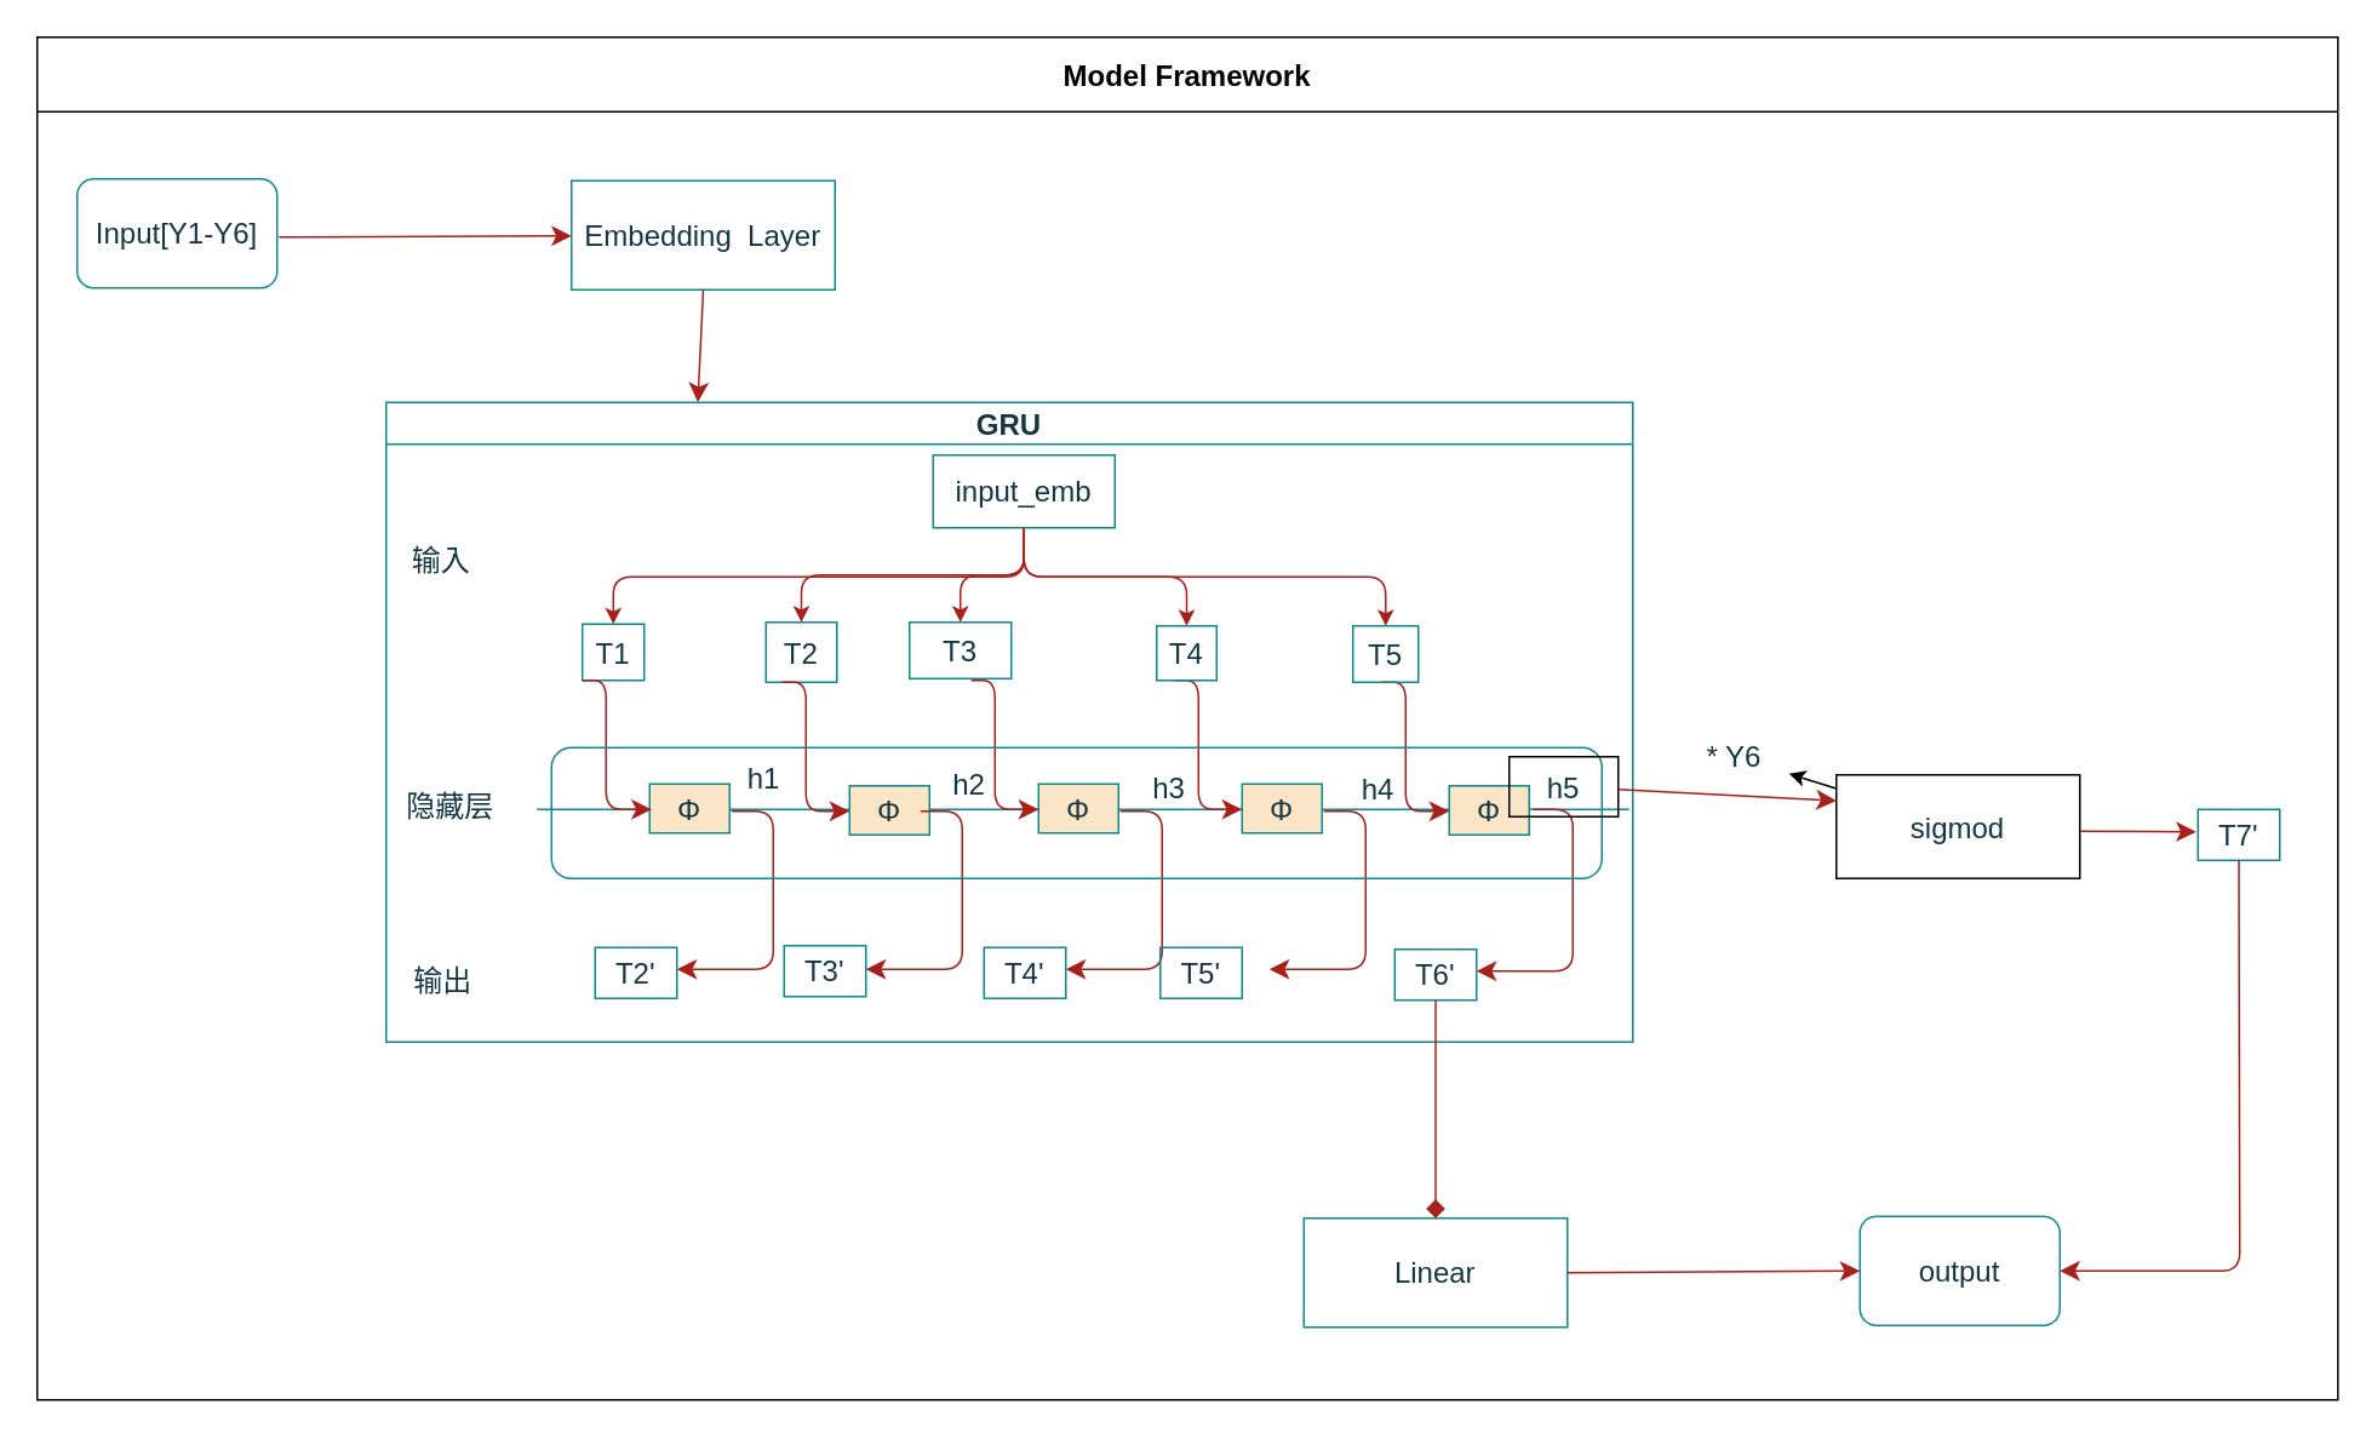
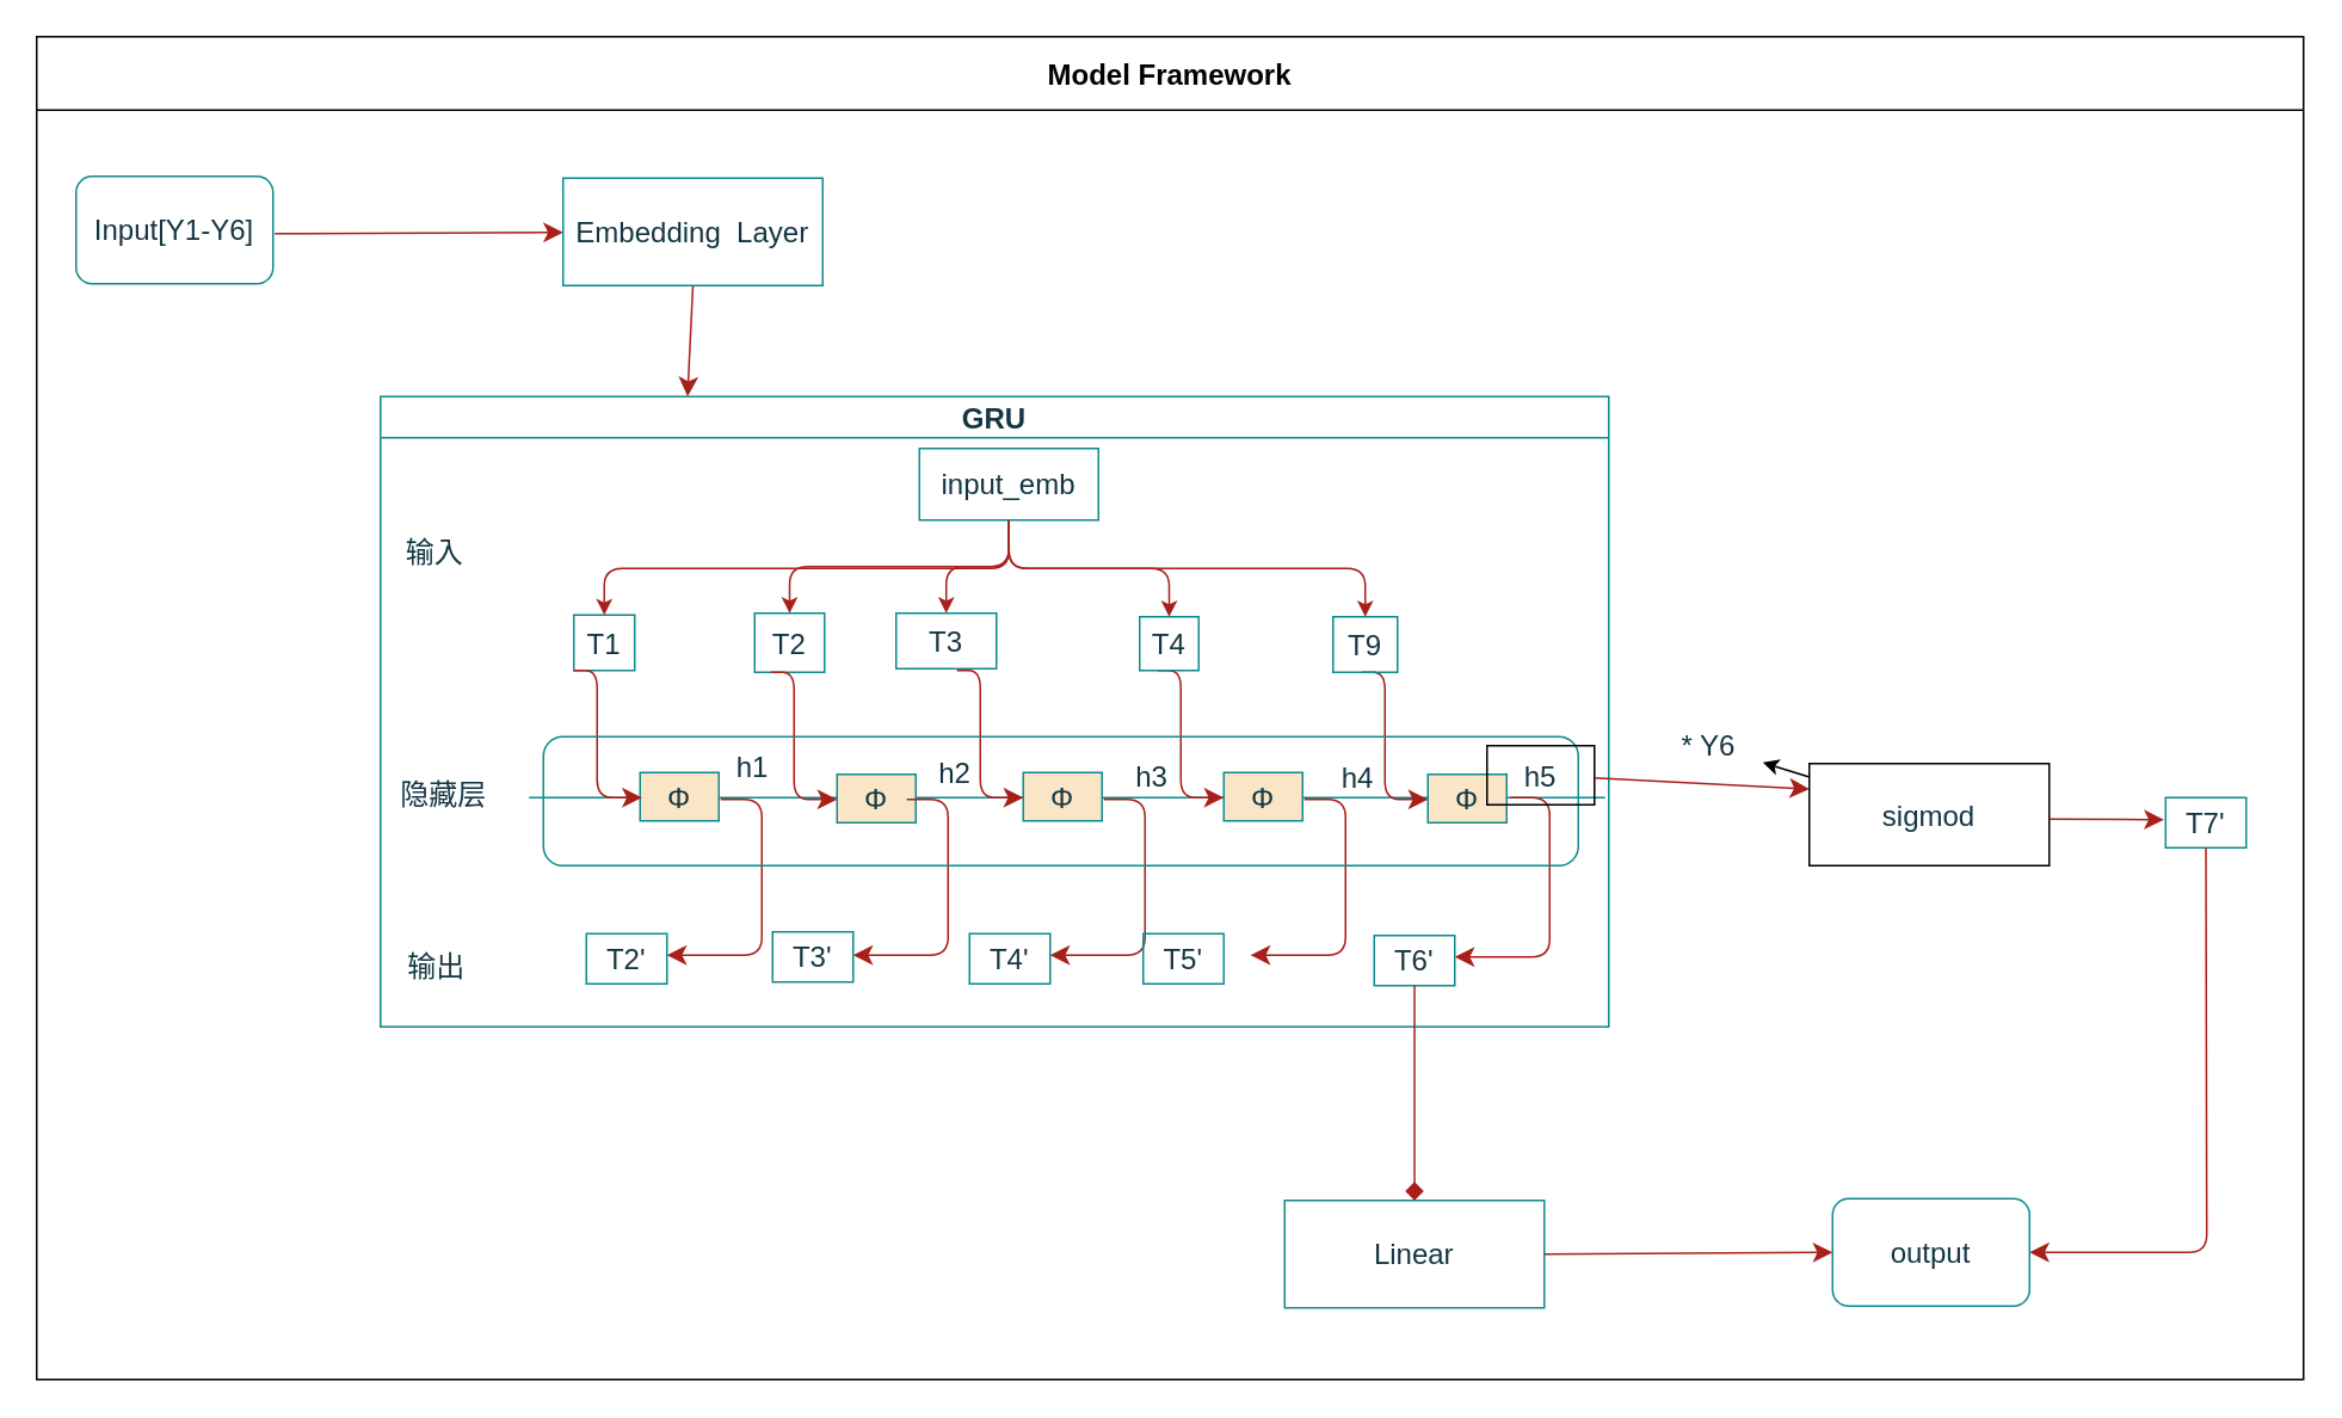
- <mxCell id="41" value="T5" style="whiteSpace=wrap;html=1;labelBackgroundColor=none;fontFamily=Helvetica;fontSize=16;fontColor=#143642;fillColor=none;strokeColor=#0F8B8D;" parent="6" vertex="1"><mxGeometry x="532" y="123" width="36" height="31" as="geometry" /></mxCell>
+ <mxCell id="41" value="T9" style="whiteSpace=wrap;html=1;labelBackgroundColor=none;fontFamily=Helvetica;fontSize=16;fontColor=#143642;fillColor=none;strokeColor=#0F8B8D;" parent="6" vertex="1"><mxGeometry x="532" y="123" width="36" height="31" as="geometry" /></mxCell>
